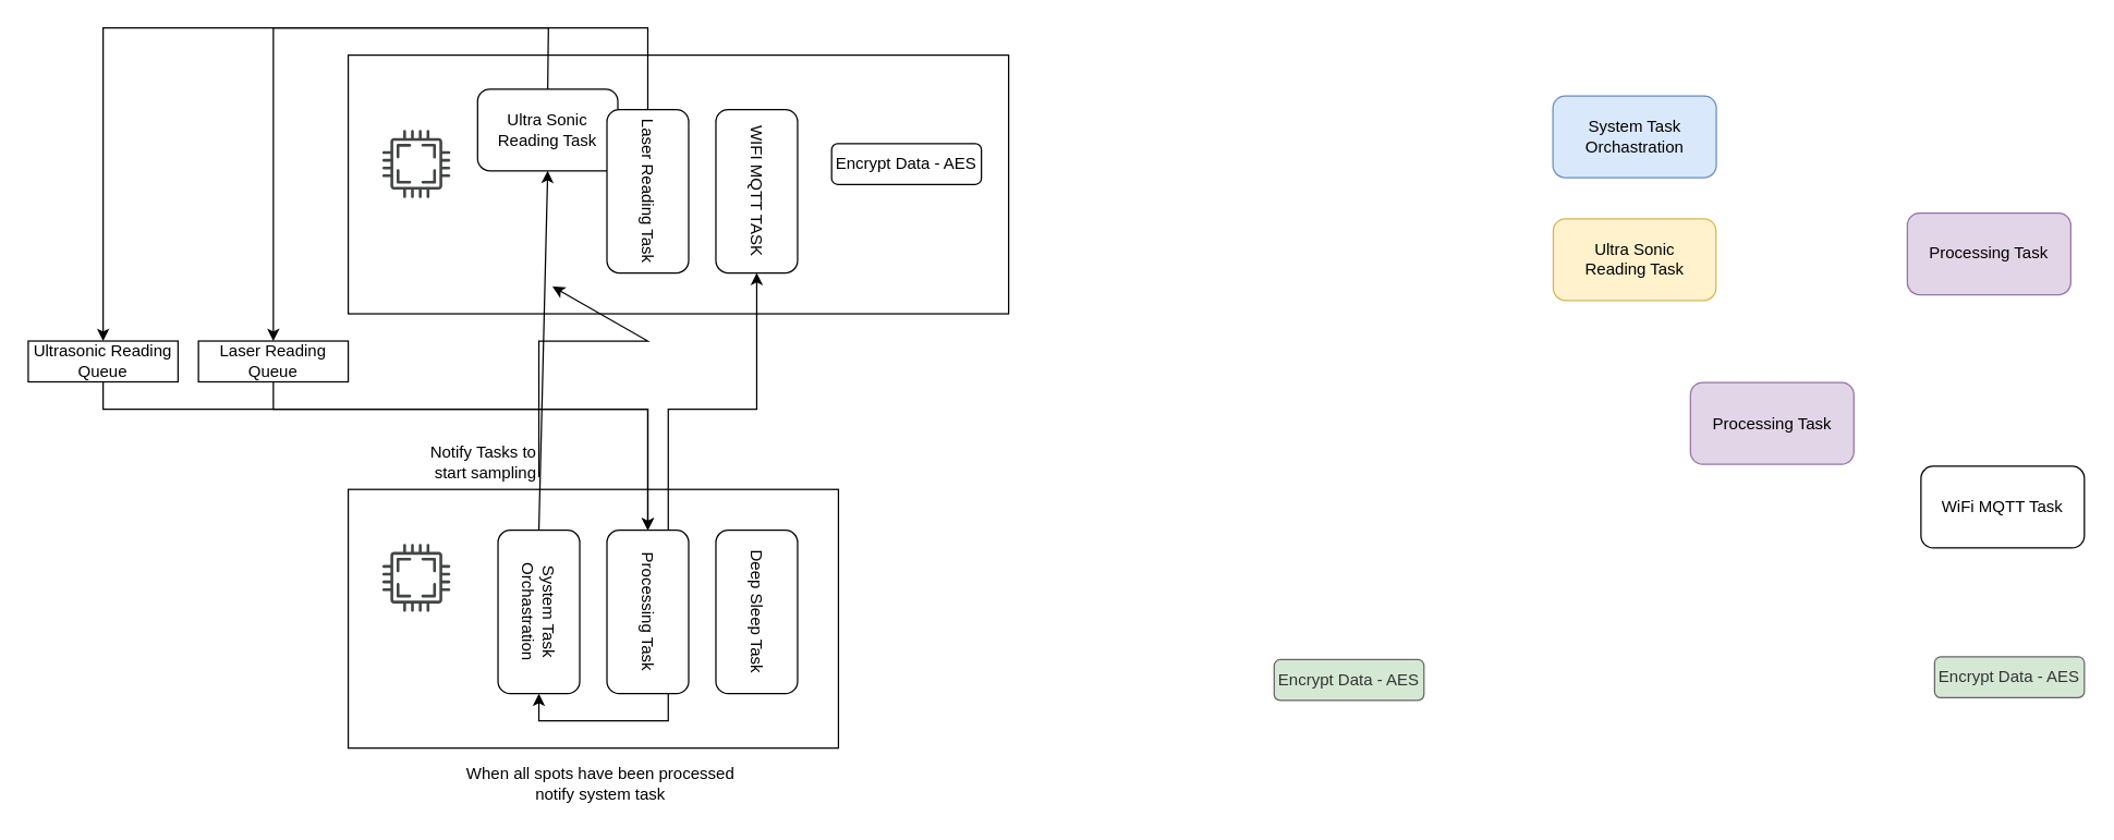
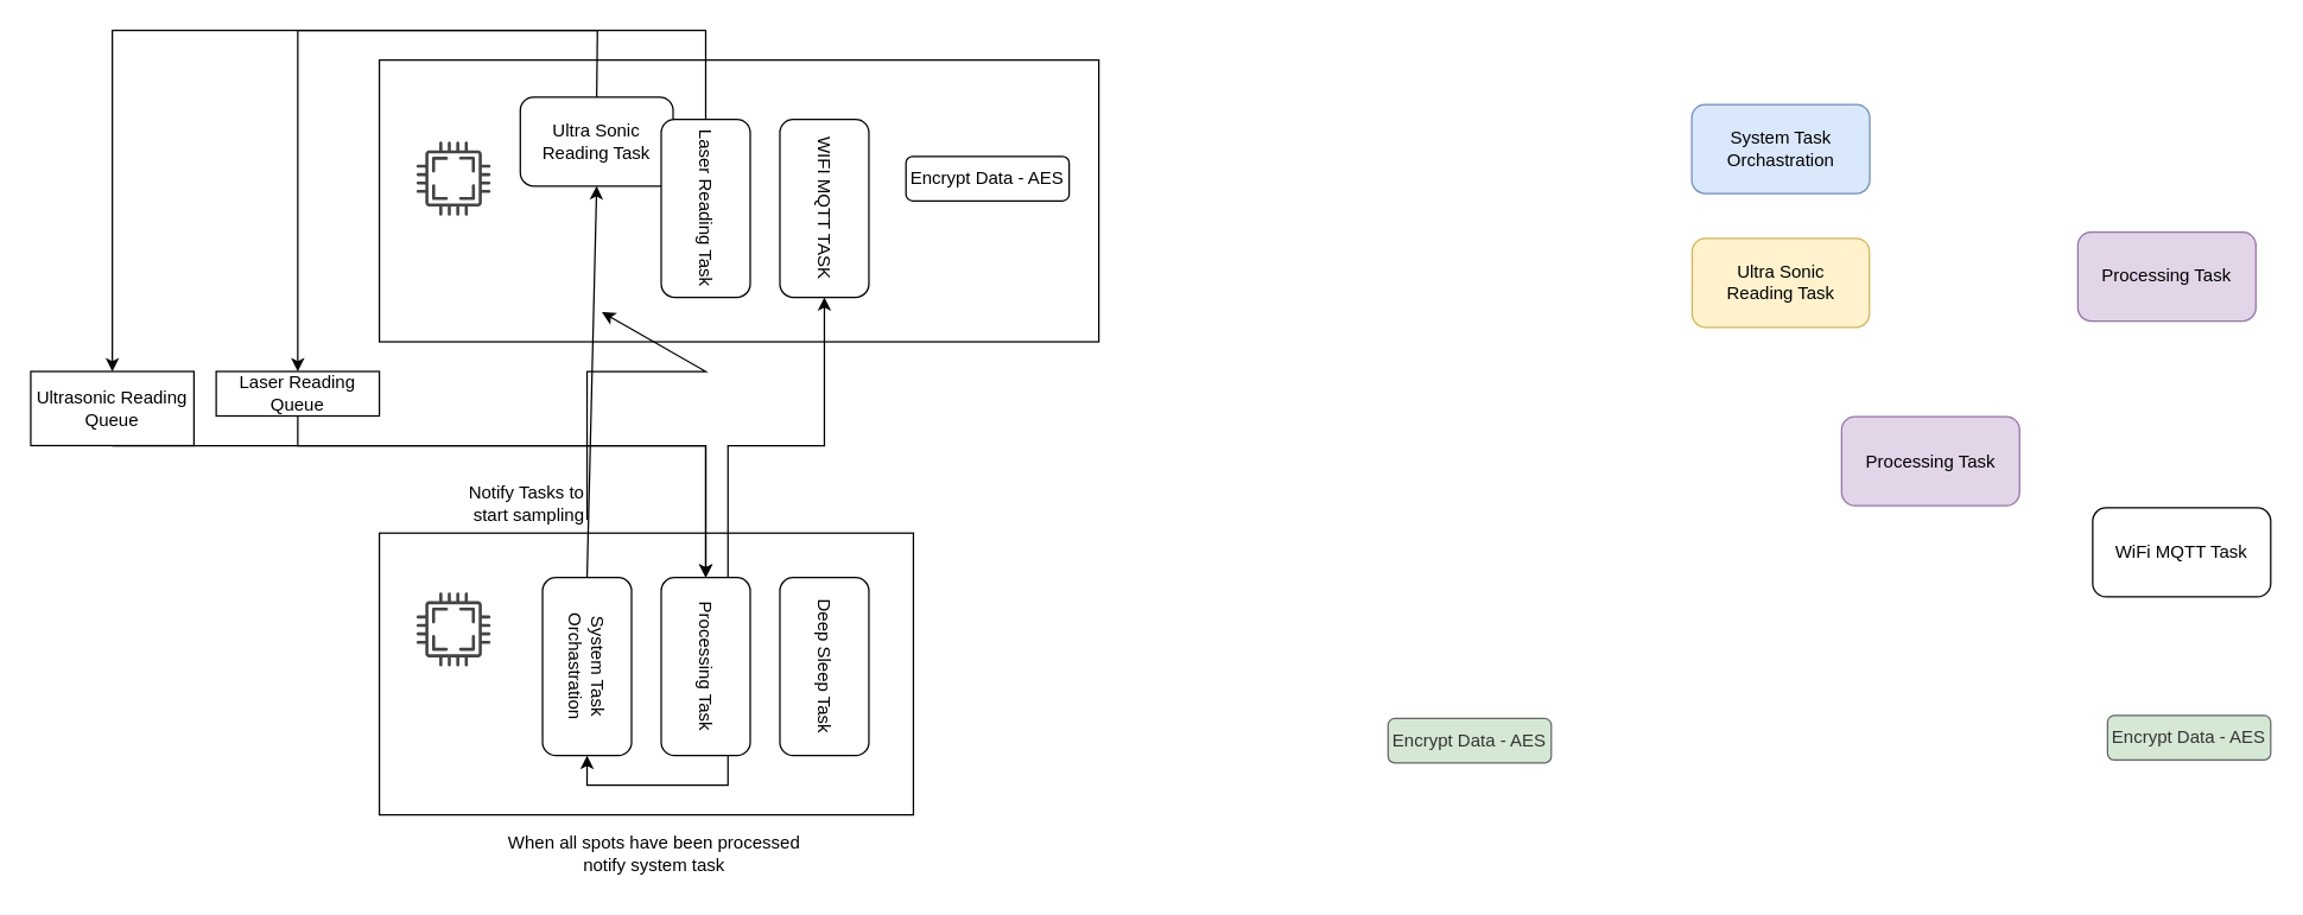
- <mxCell id="15" value="Ultrasonic Reading Queue" style="rounded=0;whiteSpace=wrap;html=1;" parent="1" vertex="1"><mxGeometry x="20" y="250" width="110" height="30" as="geometry" /></mxCell>
+ <mxCell id="15" value="Ultrasonic Reading Queue" style="rounded=0;whiteSpace=wrap;html=1;" parent="1" vertex="1"><mxGeometry x="20" y="250" width="110" height="50" as="geometry" /></mxCell>
